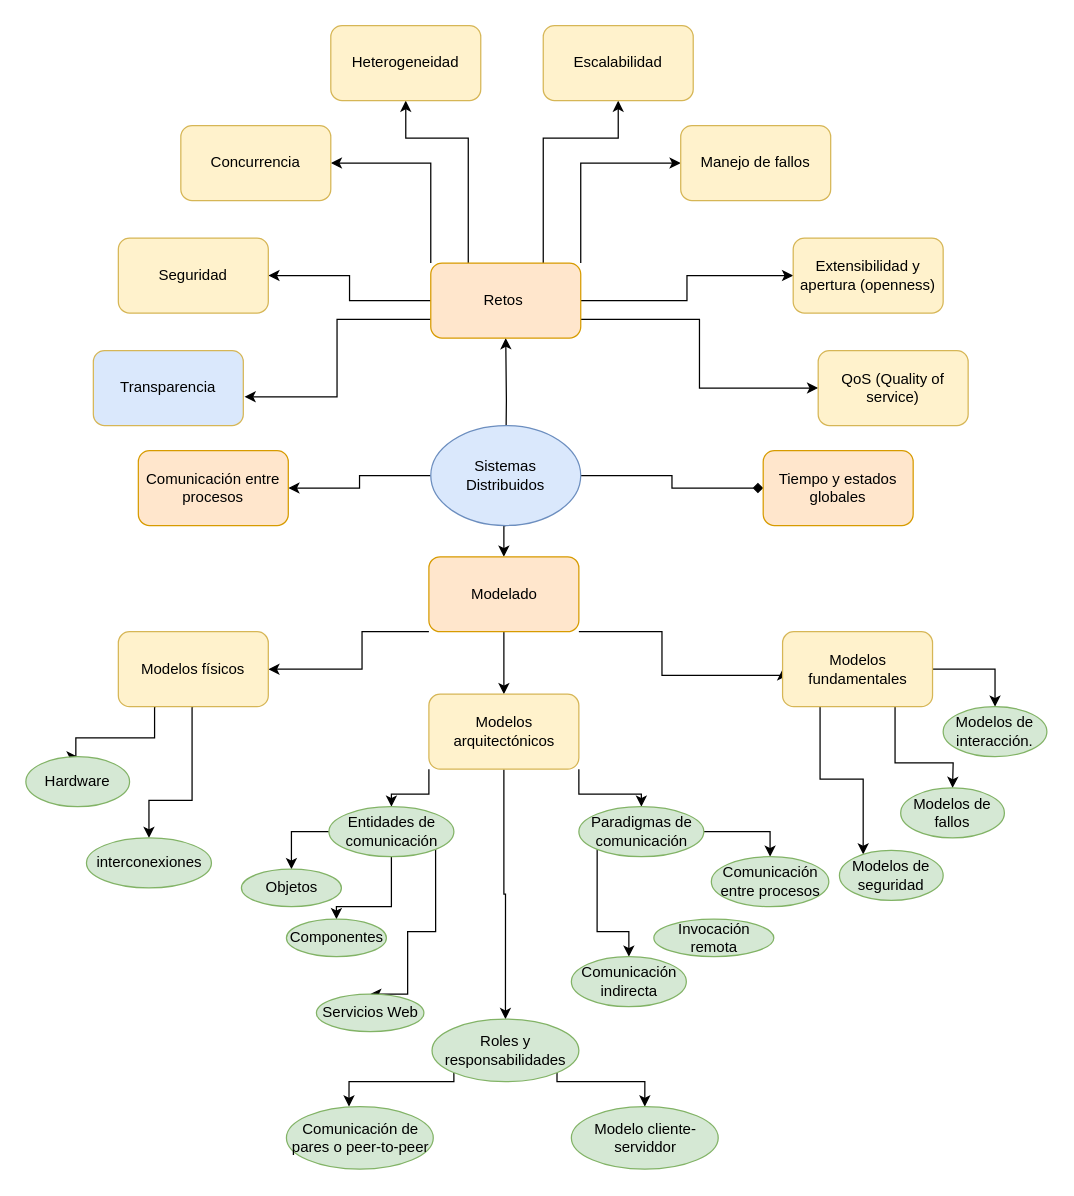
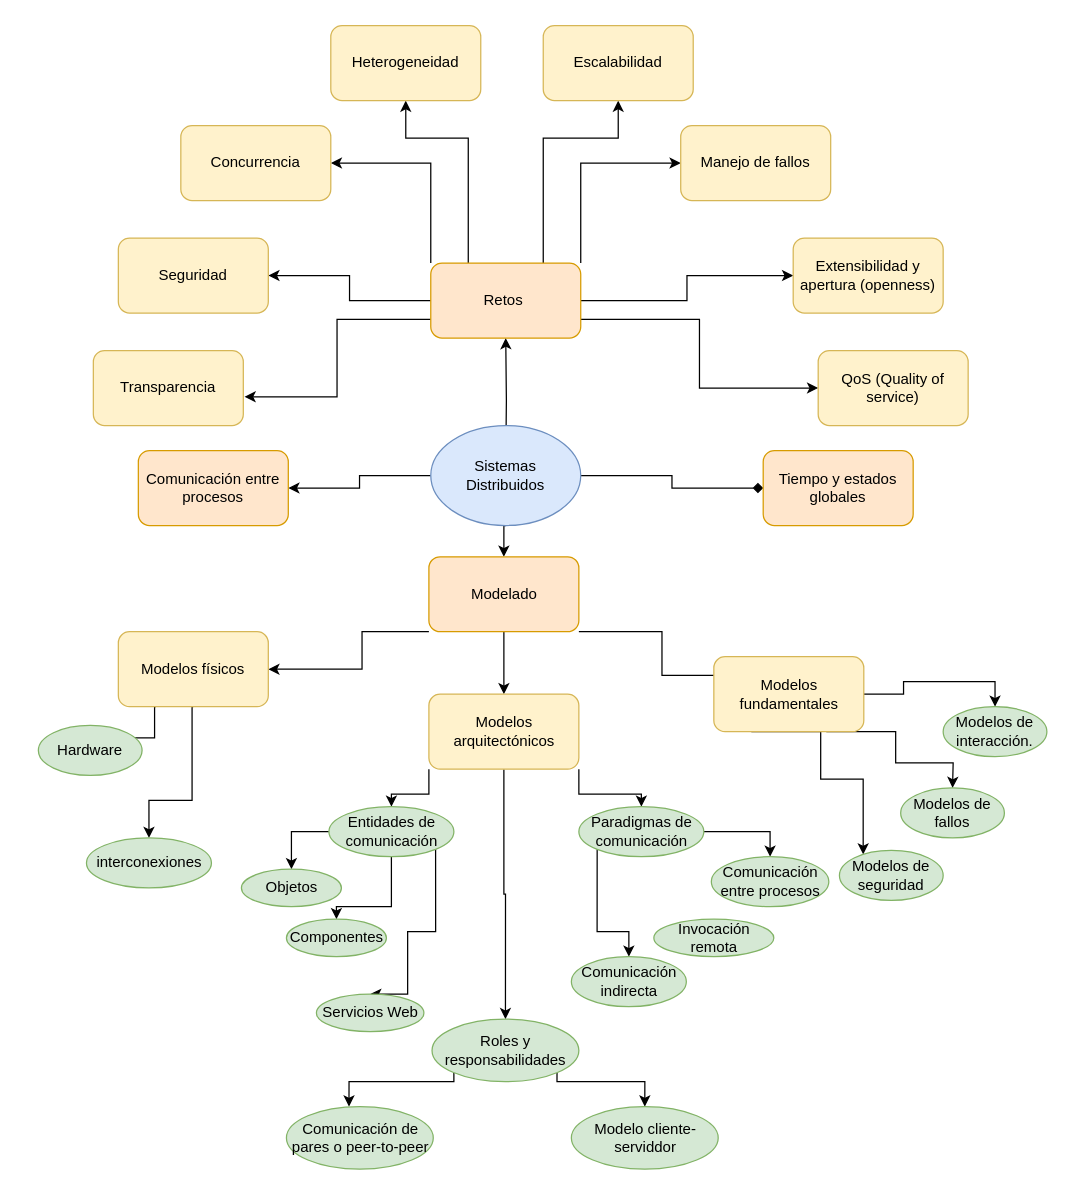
- <mxCell id="22" value="Transparencia" style="rounded=1;whiteSpace=wrap;html=1;fillColor=#dae8fc;strokeColor=#d6b656;" parent="1" vertex="1"><mxGeometry x="74" y="280" width="120" height="60" as="geometry" /></mxCell>
+ <mxCell id="22" value="Transparencia" style="rounded=1;whiteSpace=wrap;html=1;fillColor=#fff2cc;strokeColor=#d6b656;" parent="1" vertex="1"><mxGeometry x="74" y="280" width="120" height="60" as="geometry" /></mxCell>
- <mxCell id="36" value="Modelos fundamentales" style="rounded=1;whiteSpace=wrap;html=1;fillColor=#fff2cc;strokeColor=#d6b656;" parent="1" vertex="1"><mxGeometry x="625.5" y="505" width="120" height="60" as="geometry" /></mxCell>
+ <mxCell id="36" value="Modelos fundamentales" style="rounded=1;whiteSpace=wrap;html=1;fillColor=#fff2cc;strokeColor=#d6b656;" parent="1" vertex="1"><mxGeometry x="570.5" y="525" width="120" height="60" as="geometry" /></mxCell>
- <mxCell id="45" value="Hardware" style="ellipse;whiteSpace=wrap;html=1;fillColor=#d5e8d4;strokeColor=#82b366;" parent="1" vertex="1"><mxGeometry x="20" y="605" width="83" height="40" as="geometry" /></mxCell>
+ <mxCell id="45" value="Hardware" style="ellipse;whiteSpace=wrap;html=1;fillColor=#d5e8d4;strokeColor=#82b366;" parent="1" vertex="1"><mxGeometry x="30" y="580" width="83" height="40" as="geometry" /></mxCell>
